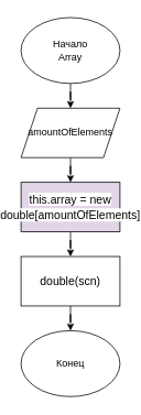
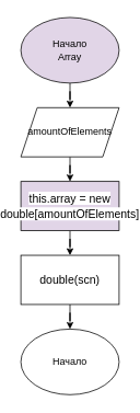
- <mxCell id="3" value="Начало&lt;br&gt;Array" style="ellipse;whiteSpace=wrap;html=1;" vertex="1" parent="1"><mxGeometry x="20" y="20" width="120" height="80" as="geometry" /></mxCell>
+ <mxCell id="3" value="Начало&lt;br&gt;Array" style="ellipse;whiteSpace=wrap;html=1;fillColor=#e1d5e7;" vertex="1" parent="1"><mxGeometry x="20" y="20" width="120" height="80" as="geometry" /></mxCell>
- <mxCell id="10" value="Конец" style="ellipse;whiteSpace=wrap;html=1;" vertex="1" parent="1"><mxGeometry x="20" y="400" width="120" height="80" as="geometry" /></mxCell>
+ <mxCell id="10" value="Начало" style="ellipse;whiteSpace=wrap;html=1;" vertex="1" parent="1"><mxGeometry x="20" y="400" width="120" height="80" as="geometry" /></mxCell>
